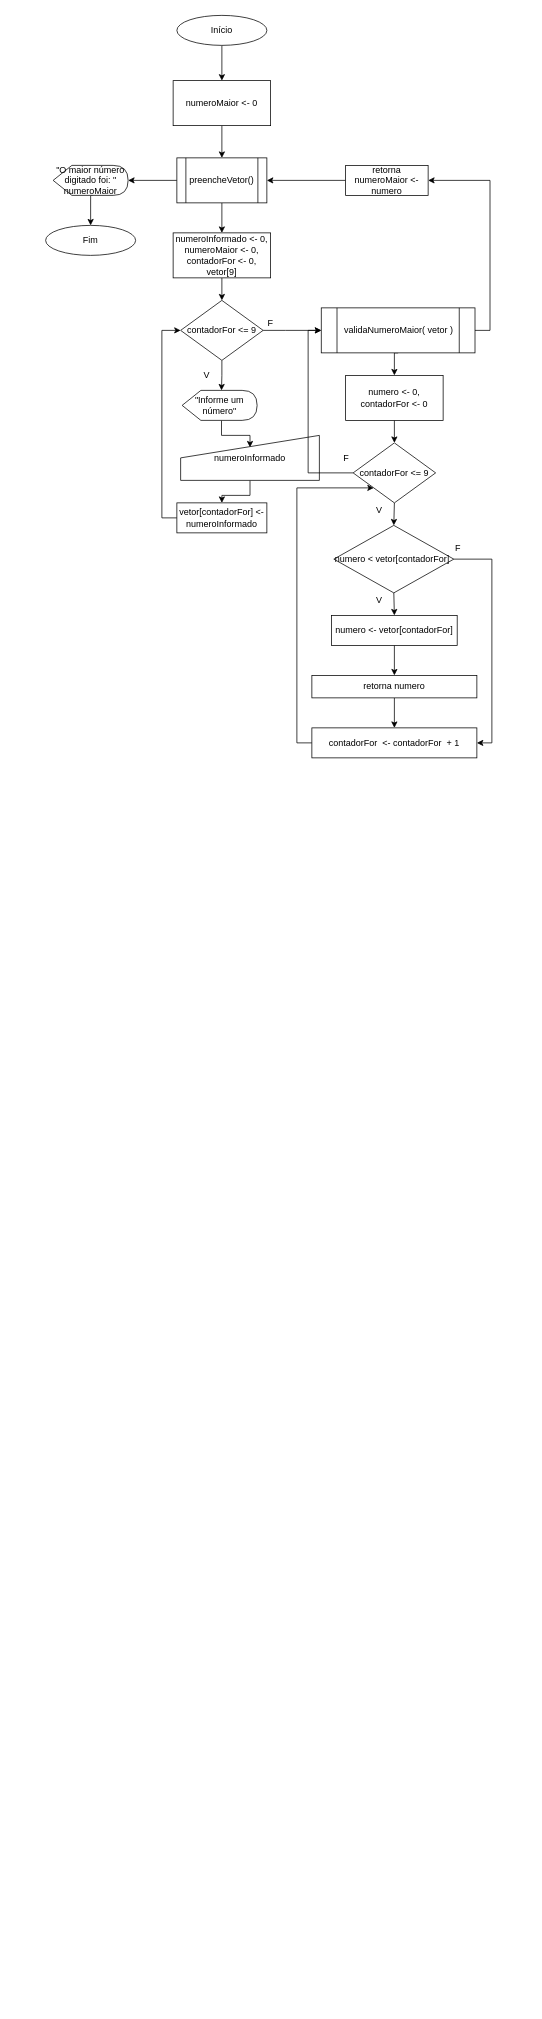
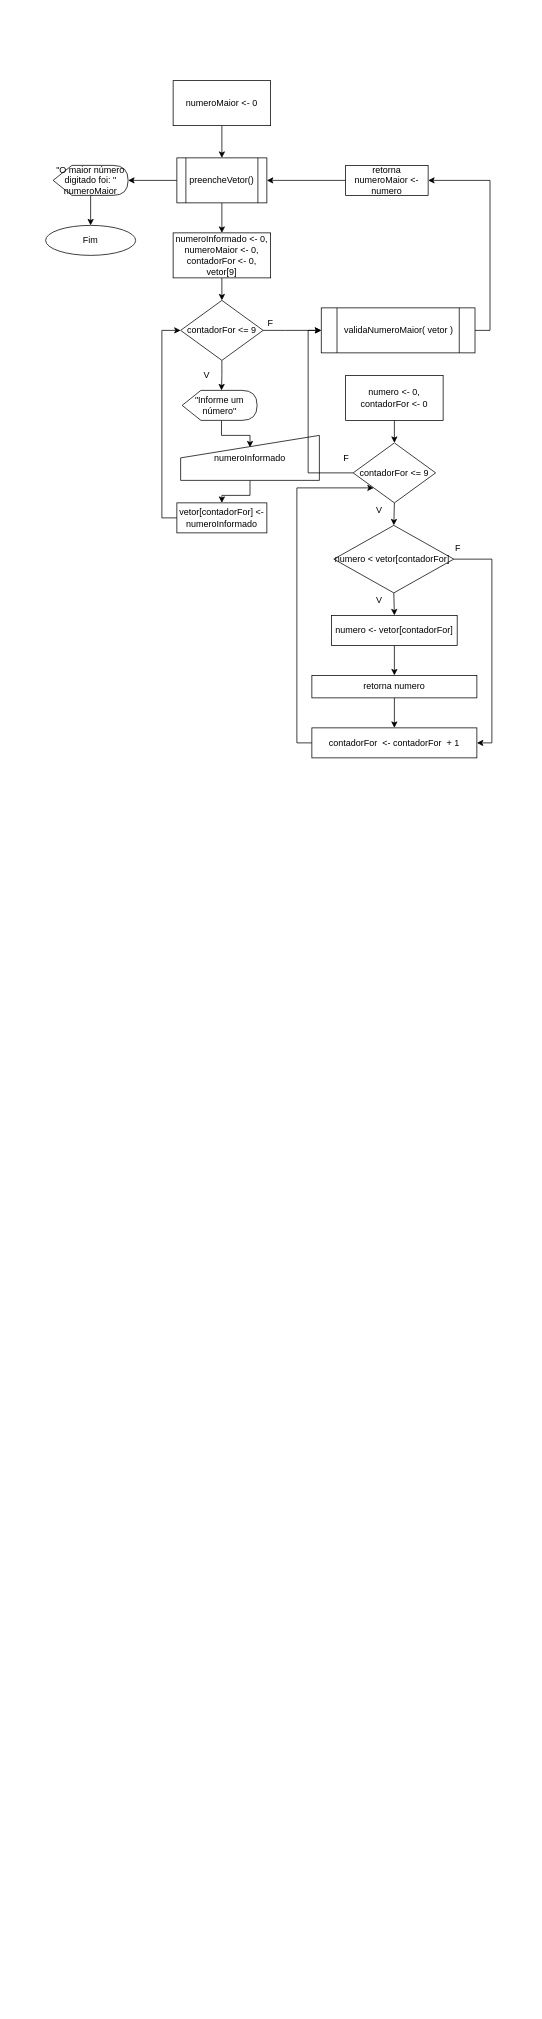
- <mxCell id="10" value="Início" style="ellipse;whiteSpace=wrap;html=1;" parent="1" vertex="1"><mxGeometry x="235" y="20" width="120" height="40" as="geometry" /></mxCell>
- <mxCell id="9" style="edgeStyle=orthogonalEdgeStyle;rounded=0;orthogonalLoop=1;jettySize=auto;html=1;exitX=0.5;exitY=1;exitDx=0;exitDy=0;entryX=0.5;entryY=0;entryDx=0;entryDy=0;" parent="1" source="10" target="13" edge="1"><mxGeometry relative="1" as="geometry" /></mxCell>
- <mxCell id="32" style="edgeStyle=orthogonalEdgeStyle;rounded=0;orthogonalLoop=1;jettySize=auto;html=1;exitX=0.5;exitY=1;exitDx=0;exitDy=0;entryX=0.5;entryY=0;entryDx=0;entryDy=0;" parent="1" source="34" target="36" edge="1"><mxGeometry relative="1" as="geometry" /></mxCell>
